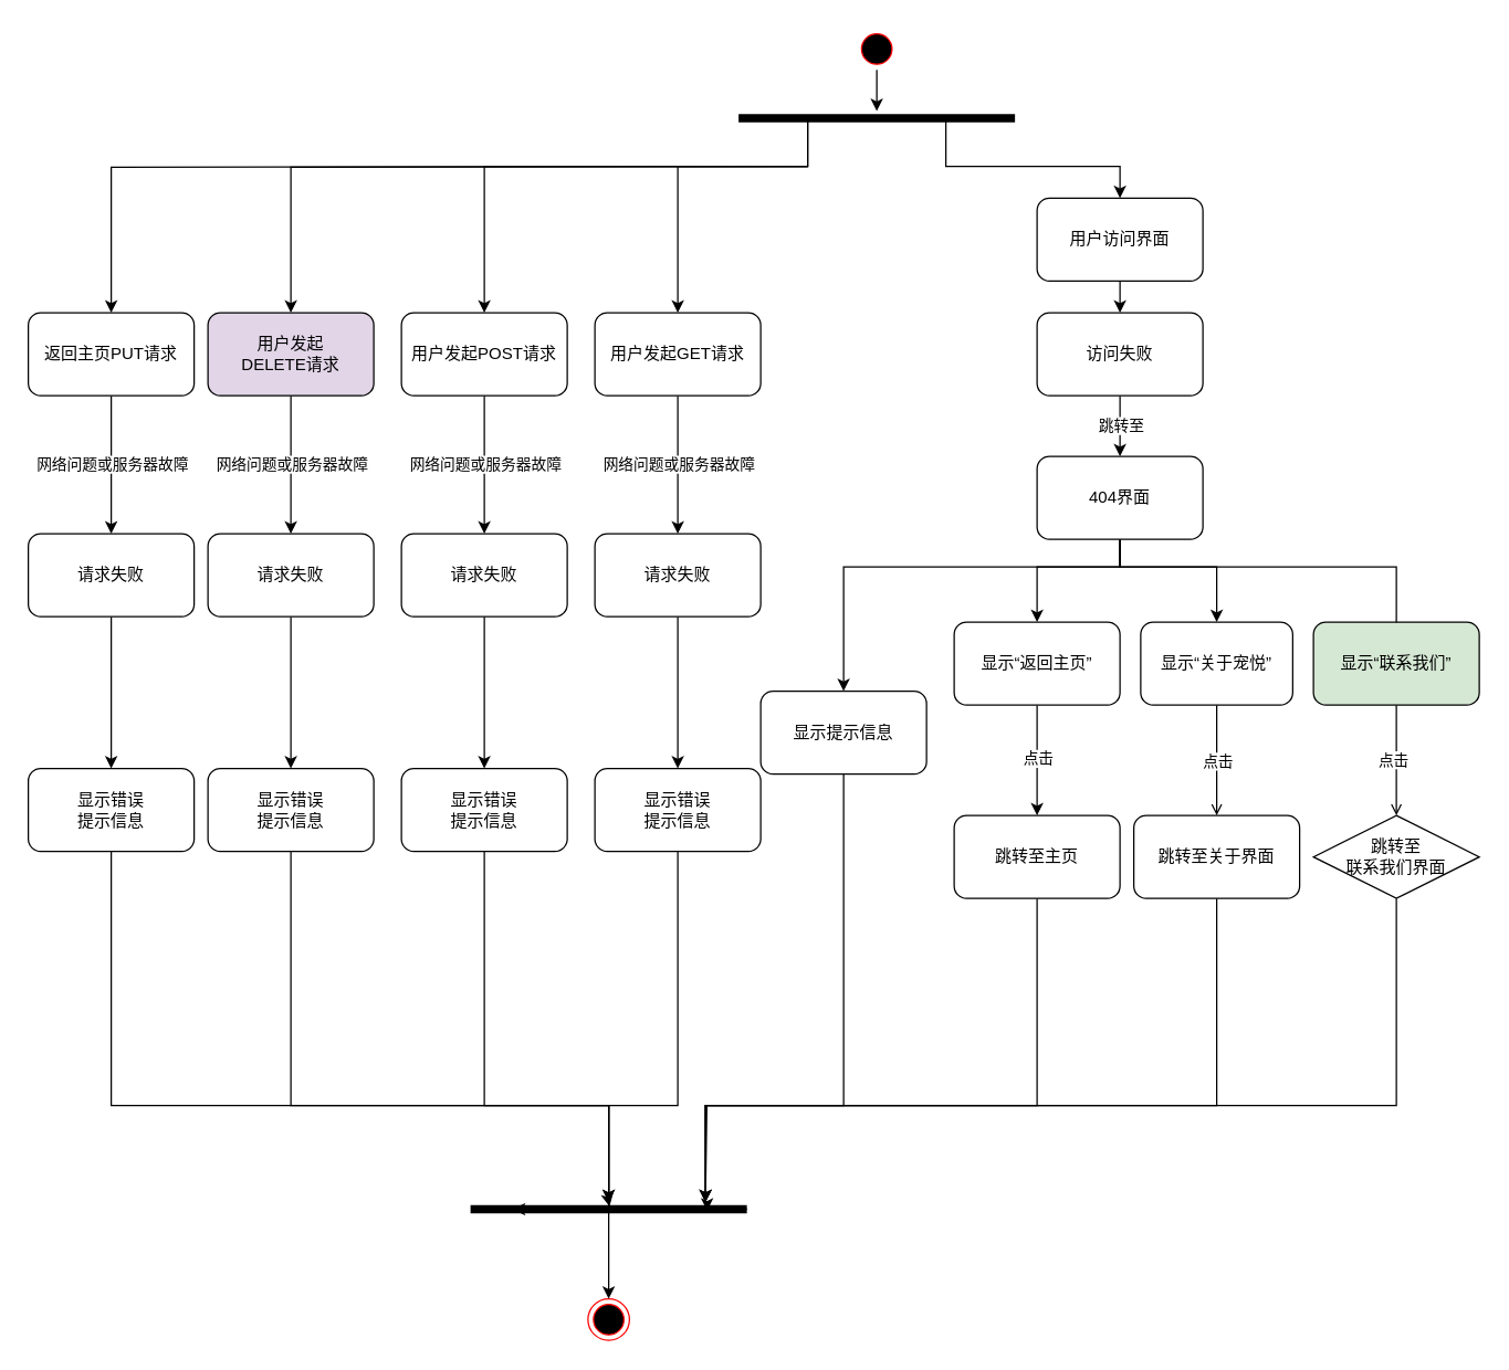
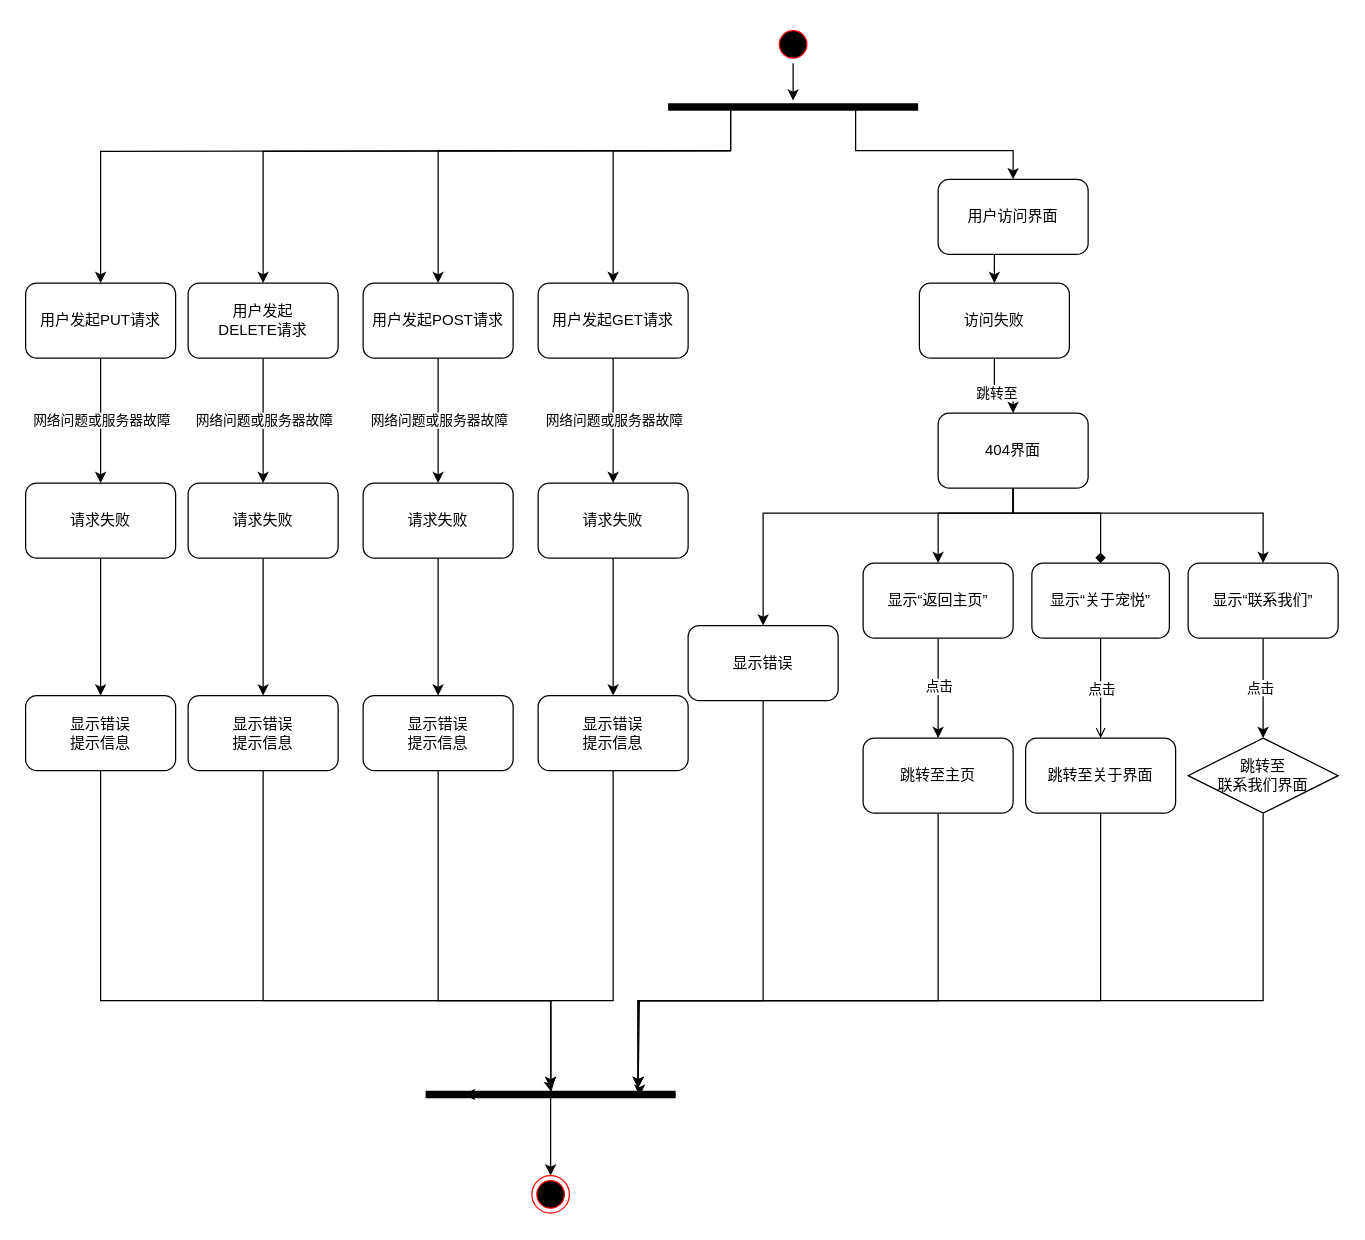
- <mxCell id="59" value="&lt;span class=&quot;hljs-string&quot;&gt;返回主页&lt;/span&gt;&lt;span style=&quot;background-color: initial;&quot;&gt;PUT请求&lt;/span&gt;" style="rounded=1;whiteSpace=wrap;html=1;" parent="1" vertex="1"><mxGeometry x="20" y="226" width="120" height="60" as="geometry" /></mxCell>
+ <mxCell id="59" value="&lt;span class=&quot;hljs-string&quot;&gt;用户发起&lt;/span&gt;&lt;span style=&quot;background-color: initial;&quot;&gt;PUT请求&lt;/span&gt;" style="rounded=1;whiteSpace=wrap;html=1;" parent="1" vertex="1"><mxGeometry x="20" y="226" width="120" height="60" as="geometry" /></mxCell>
- <mxCell id="52" value="&lt;span class=&quot;hljs-string&quot;&gt;用户发起&lt;/span&gt;&lt;div&gt;&lt;span class=&quot;hljs-string&quot;&gt;DELETE请求&lt;/span&gt;&lt;/div&gt;" style="rounded=1;whiteSpace=wrap;html=1;fillColor=#e1d5e7;" parent="1" vertex="1"><mxGeometry x="150" y="226" width="120" height="60" as="geometry" /></mxCell>
+ <mxCell id="52" value="&lt;span class=&quot;hljs-string&quot;&gt;用户发起&lt;/span&gt;&lt;div&gt;&lt;span class=&quot;hljs-string&quot;&gt;DELETE请求&lt;/span&gt;&lt;/div&gt;" style="rounded=1;whiteSpace=wrap;html=1;" parent="1" vertex="1"><mxGeometry x="150" y="226" width="120" height="60" as="geometry" /></mxCell>
- <mxCell id="67" value="&lt;span class=&quot;hljs-string&quot;&gt;访问失败&lt;/span&gt;" style="rounded=1;whiteSpace=wrap;html=1;" parent="1" vertex="1"><mxGeometry x="750" y="226" width="120" height="60" as="geometry" /></mxCell>
+ <mxCell id="67" value="&lt;span class=&quot;hljs-string&quot;&gt;访问失败&lt;/span&gt;" style="rounded=1;whiteSpace=wrap;html=1;" parent="1" vertex="1"><mxGeometry x="735" y="226" width="120" height="60" as="geometry" /></mxCell>
- <mxCell id="31" style="edgeStyle=orthogonalEdgeStyle;rounded=0;orthogonalLoop=1;jettySize=auto;html=1;exitX=0.5;exitY=1;exitDx=0;exitDy=0;entryX=0.5;entryY=0;entryDx=0;entryDy=0;" parent="1" source="33" target="38" edge="1"><mxGeometry relative="1" as="geometry"><Array as="points"><mxPoint x="810" y="410" /><mxPoint x="880" y="410" /></Array></mxGeometry></mxCell>
+ <mxCell id="31" style="edgeStyle=orthogonalEdgeStyle;rounded=0;orthogonalLoop=1;jettySize=auto;html=1;exitX=0.5;exitY=1;exitDx=0;exitDy=0;entryX=0.5;entryY=0;entryDx=0;entryDy=0;endArrow=diamond;" parent="1" source="33" target="38" edge="1"><mxGeometry relative="1" as="geometry"><Array as="points"><mxPoint x="810" y="410" /><mxPoint x="880" y="410" /></Array></mxGeometry></mxCell>
- <mxCell id="32" style="edgeStyle=orthogonalEdgeStyle;rounded=0;orthogonalLoop=1;jettySize=auto;html=1;exitX=0.5;exitY=1;exitDx=0;exitDy=0;entryX=0.5;entryY=0;entryDx=0;entryDy=0;endArrow=none;" parent="1" source="33" target="25" edge="1"><mxGeometry relative="1" as="geometry"><Array as="points"><mxPoint x="810" y="410" /><mxPoint x="1010" y="410" /></Array></mxGeometry></mxCell>
+ <mxCell id="32" style="edgeStyle=orthogonalEdgeStyle;rounded=0;orthogonalLoop=1;jettySize=auto;html=1;exitX=0.5;exitY=1;exitDx=0;exitDy=0;entryX=0.5;entryY=0;entryDx=0;entryDy=0;" parent="1" source="33" target="25" edge="1"><mxGeometry relative="1" as="geometry"><Array as="points"><mxPoint x="810" y="410" /><mxPoint x="1010" y="410" /></Array></mxGeometry></mxCell>
- <mxCell id="25" value="&lt;span class=&quot;hljs-string&quot;&gt;显示“联系我们”&lt;/span&gt;" style="rounded=1;whiteSpace=wrap;html=1;fillColor=#d5e8d4;" parent="1" vertex="1"><mxGeometry x="950" y="450" width="120" height="60" as="geometry" /></mxCell>
+ <mxCell id="25" value="&lt;span class=&quot;hljs-string&quot;&gt;显示“联系我们”&lt;/span&gt;" style="rounded=1;whiteSpace=wrap;html=1;" parent="1" vertex="1"><mxGeometry x="950" y="450" width="120" height="60" as="geometry" /></mxCell>
- <mxCell id="19" value="&lt;span class=&quot;hljs-string&quot;&gt;显示提示信息&lt;/span&gt;" style="rounded=1;whiteSpace=wrap;html=1;" parent="1" vertex="1"><mxGeometry x="550" y="500" width="120" height="60" as="geometry" /></mxCell>
+ <mxCell id="19" value="&lt;span class=&quot;hljs-string&quot;&gt;显示错误&lt;/span&gt;" style="rounded=1;whiteSpace=wrap;html=1;" parent="1" vertex="1"><mxGeometry x="550" y="500" width="120" height="60" as="geometry" /></mxCell>
- <mxCell id="23" style="edgeStyle=orthogonalEdgeStyle;rounded=0;orthogonalLoop=1;jettySize=auto;html=1;exitX=0.5;exitY=1;exitDx=0;exitDy=0;entryX=0.5;entryY=0;entryDx=0;entryDy=0;endArrow=open;" parent="1" source="25" target="42" edge="1"><mxGeometry relative="1" as="geometry" /></mxCell>
+ <mxCell id="23" style="edgeStyle=orthogonalEdgeStyle;rounded=0;orthogonalLoop=1;jettySize=auto;html=1;exitX=0.5;exitY=1;exitDx=0;exitDy=0;entryX=0.5;entryY=0;entryDx=0;entryDy=0;" parent="1" source="25" target="42" edge="1"><mxGeometry relative="1" as="geometry" /></mxCell>
